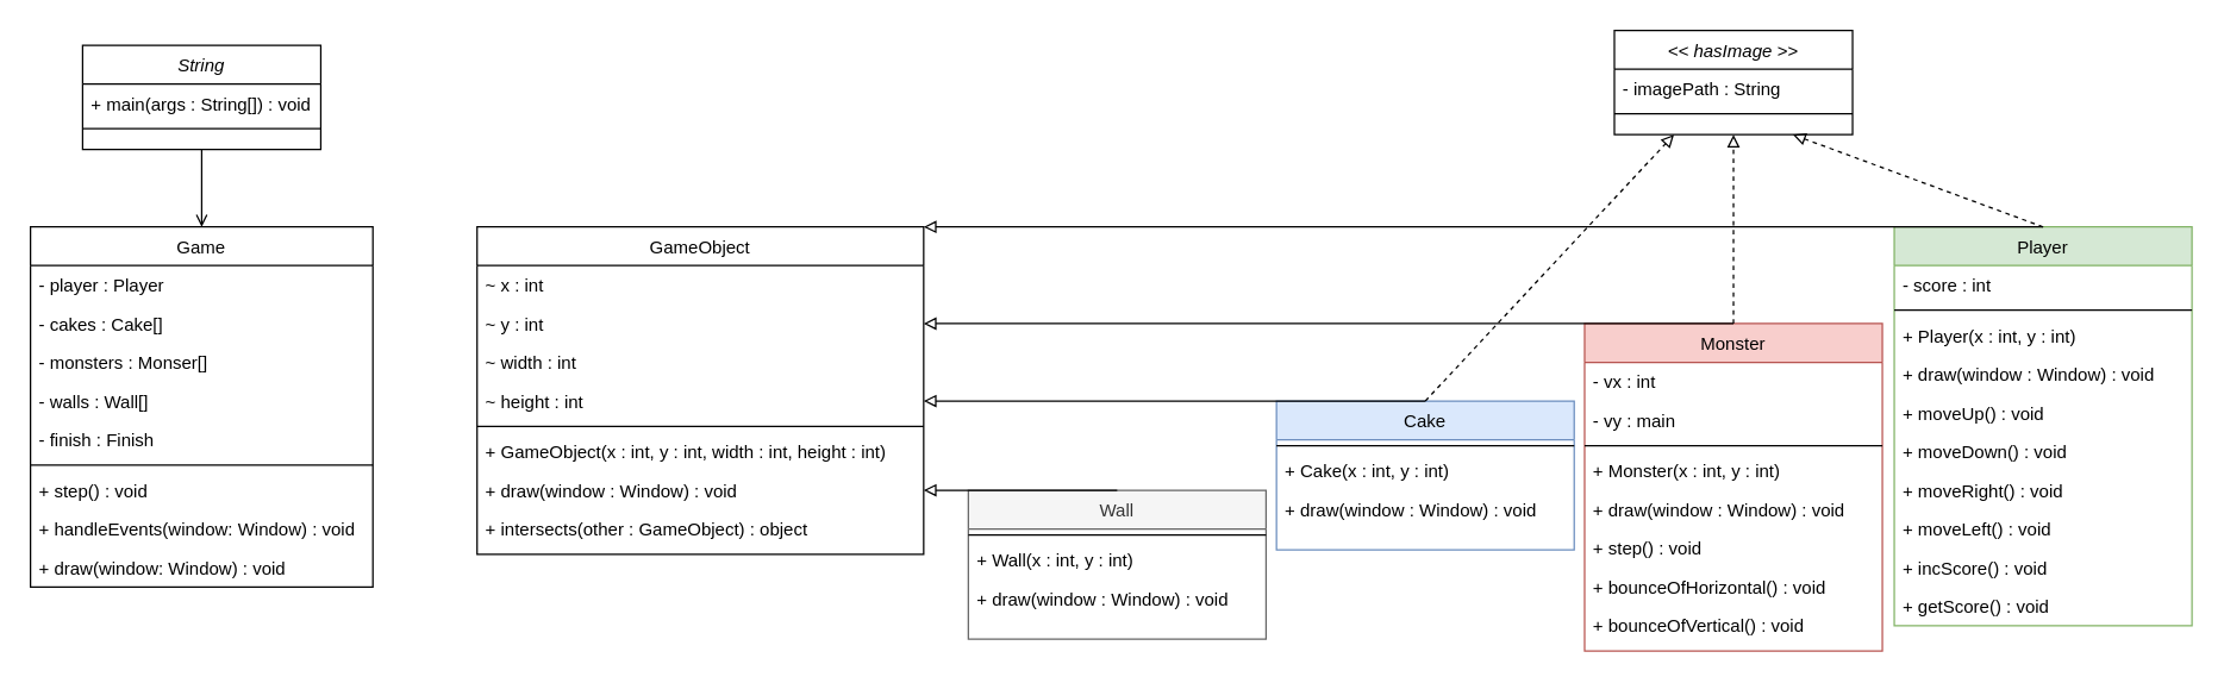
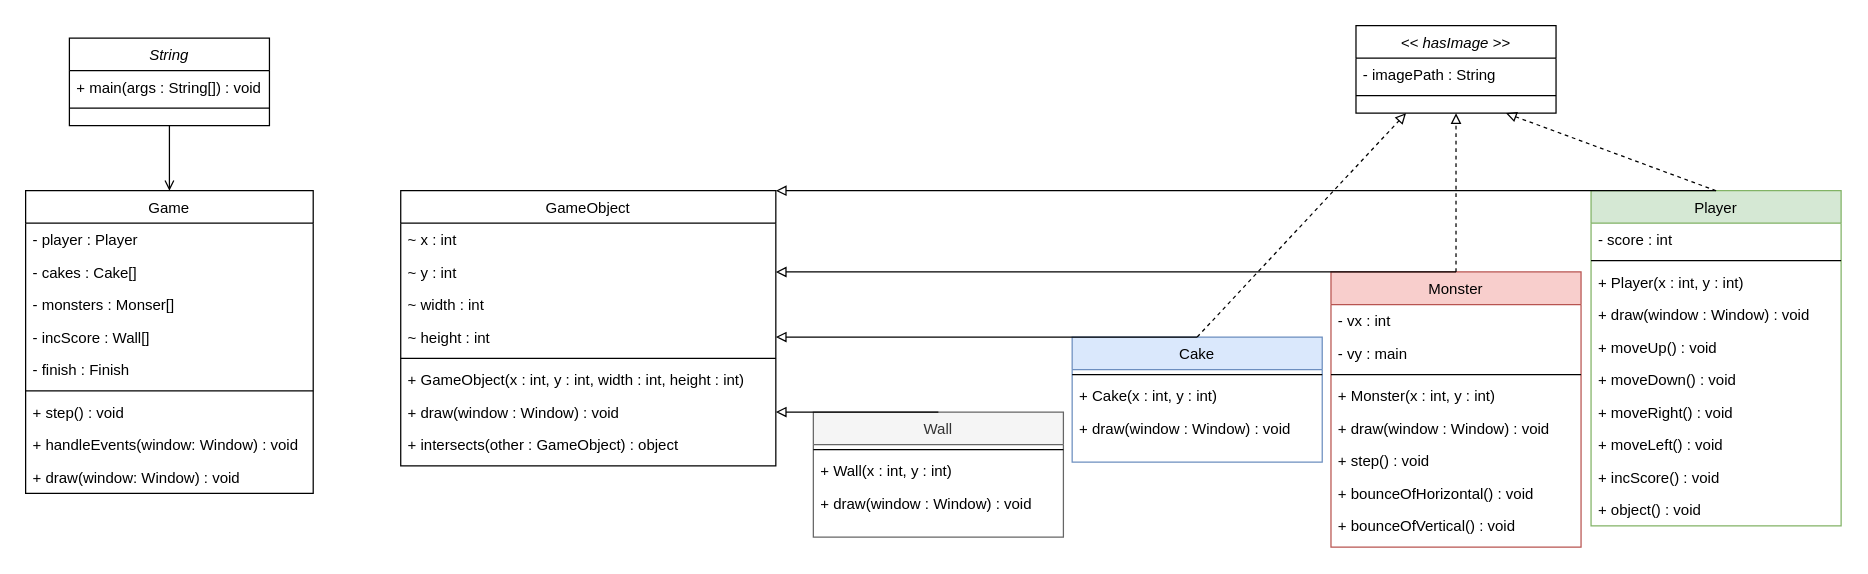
- <mxCell id="9" value="- walls : Wall[]" style="text;align=left;verticalAlign=top;spacingLeft=4;spacingRight=4;overflow=hidden;rotatable=0;points=[[0,0.5],[1,0.5]];portConstraint=eastwest;rounded=0;shadow=0;html=0;" parent="5" vertex="1"><mxGeometry y="104" width="230" height="26" as="geometry" /></mxCell>
+ <mxCell id="9" value="- incScore : Wall[]" style="text;align=left;verticalAlign=top;spacingLeft=4;spacingRight=4;overflow=hidden;rotatable=0;points=[[0,0.5],[1,0.5]];portConstraint=eastwest;rounded=0;shadow=0;html=0;" parent="5" vertex="1"><mxGeometry y="104" width="230" height="26" as="geometry" /></mxCell>
- <mxCell id="43" value="+ getScore() : void" style="text;align=left;verticalAlign=top;spacingLeft=4;spacingRight=4;overflow=hidden;rotatable=0;points=[[0,0.5],[1,0.5]];portConstraint=eastwest;rounded=0;" parent="33" vertex="1"><mxGeometry y="242" width="200" height="26" as="geometry" /></mxCell>
+ <mxCell id="43" value="+ object() : void" style="text;align=left;verticalAlign=top;spacingLeft=4;spacingRight=4;overflow=hidden;rotatable=0;points=[[0,0.5],[1,0.5]];portConstraint=eastwest;rounded=0;" parent="33" vertex="1"><mxGeometry y="242" width="200" height="26" as="geometry" /></mxCell>
